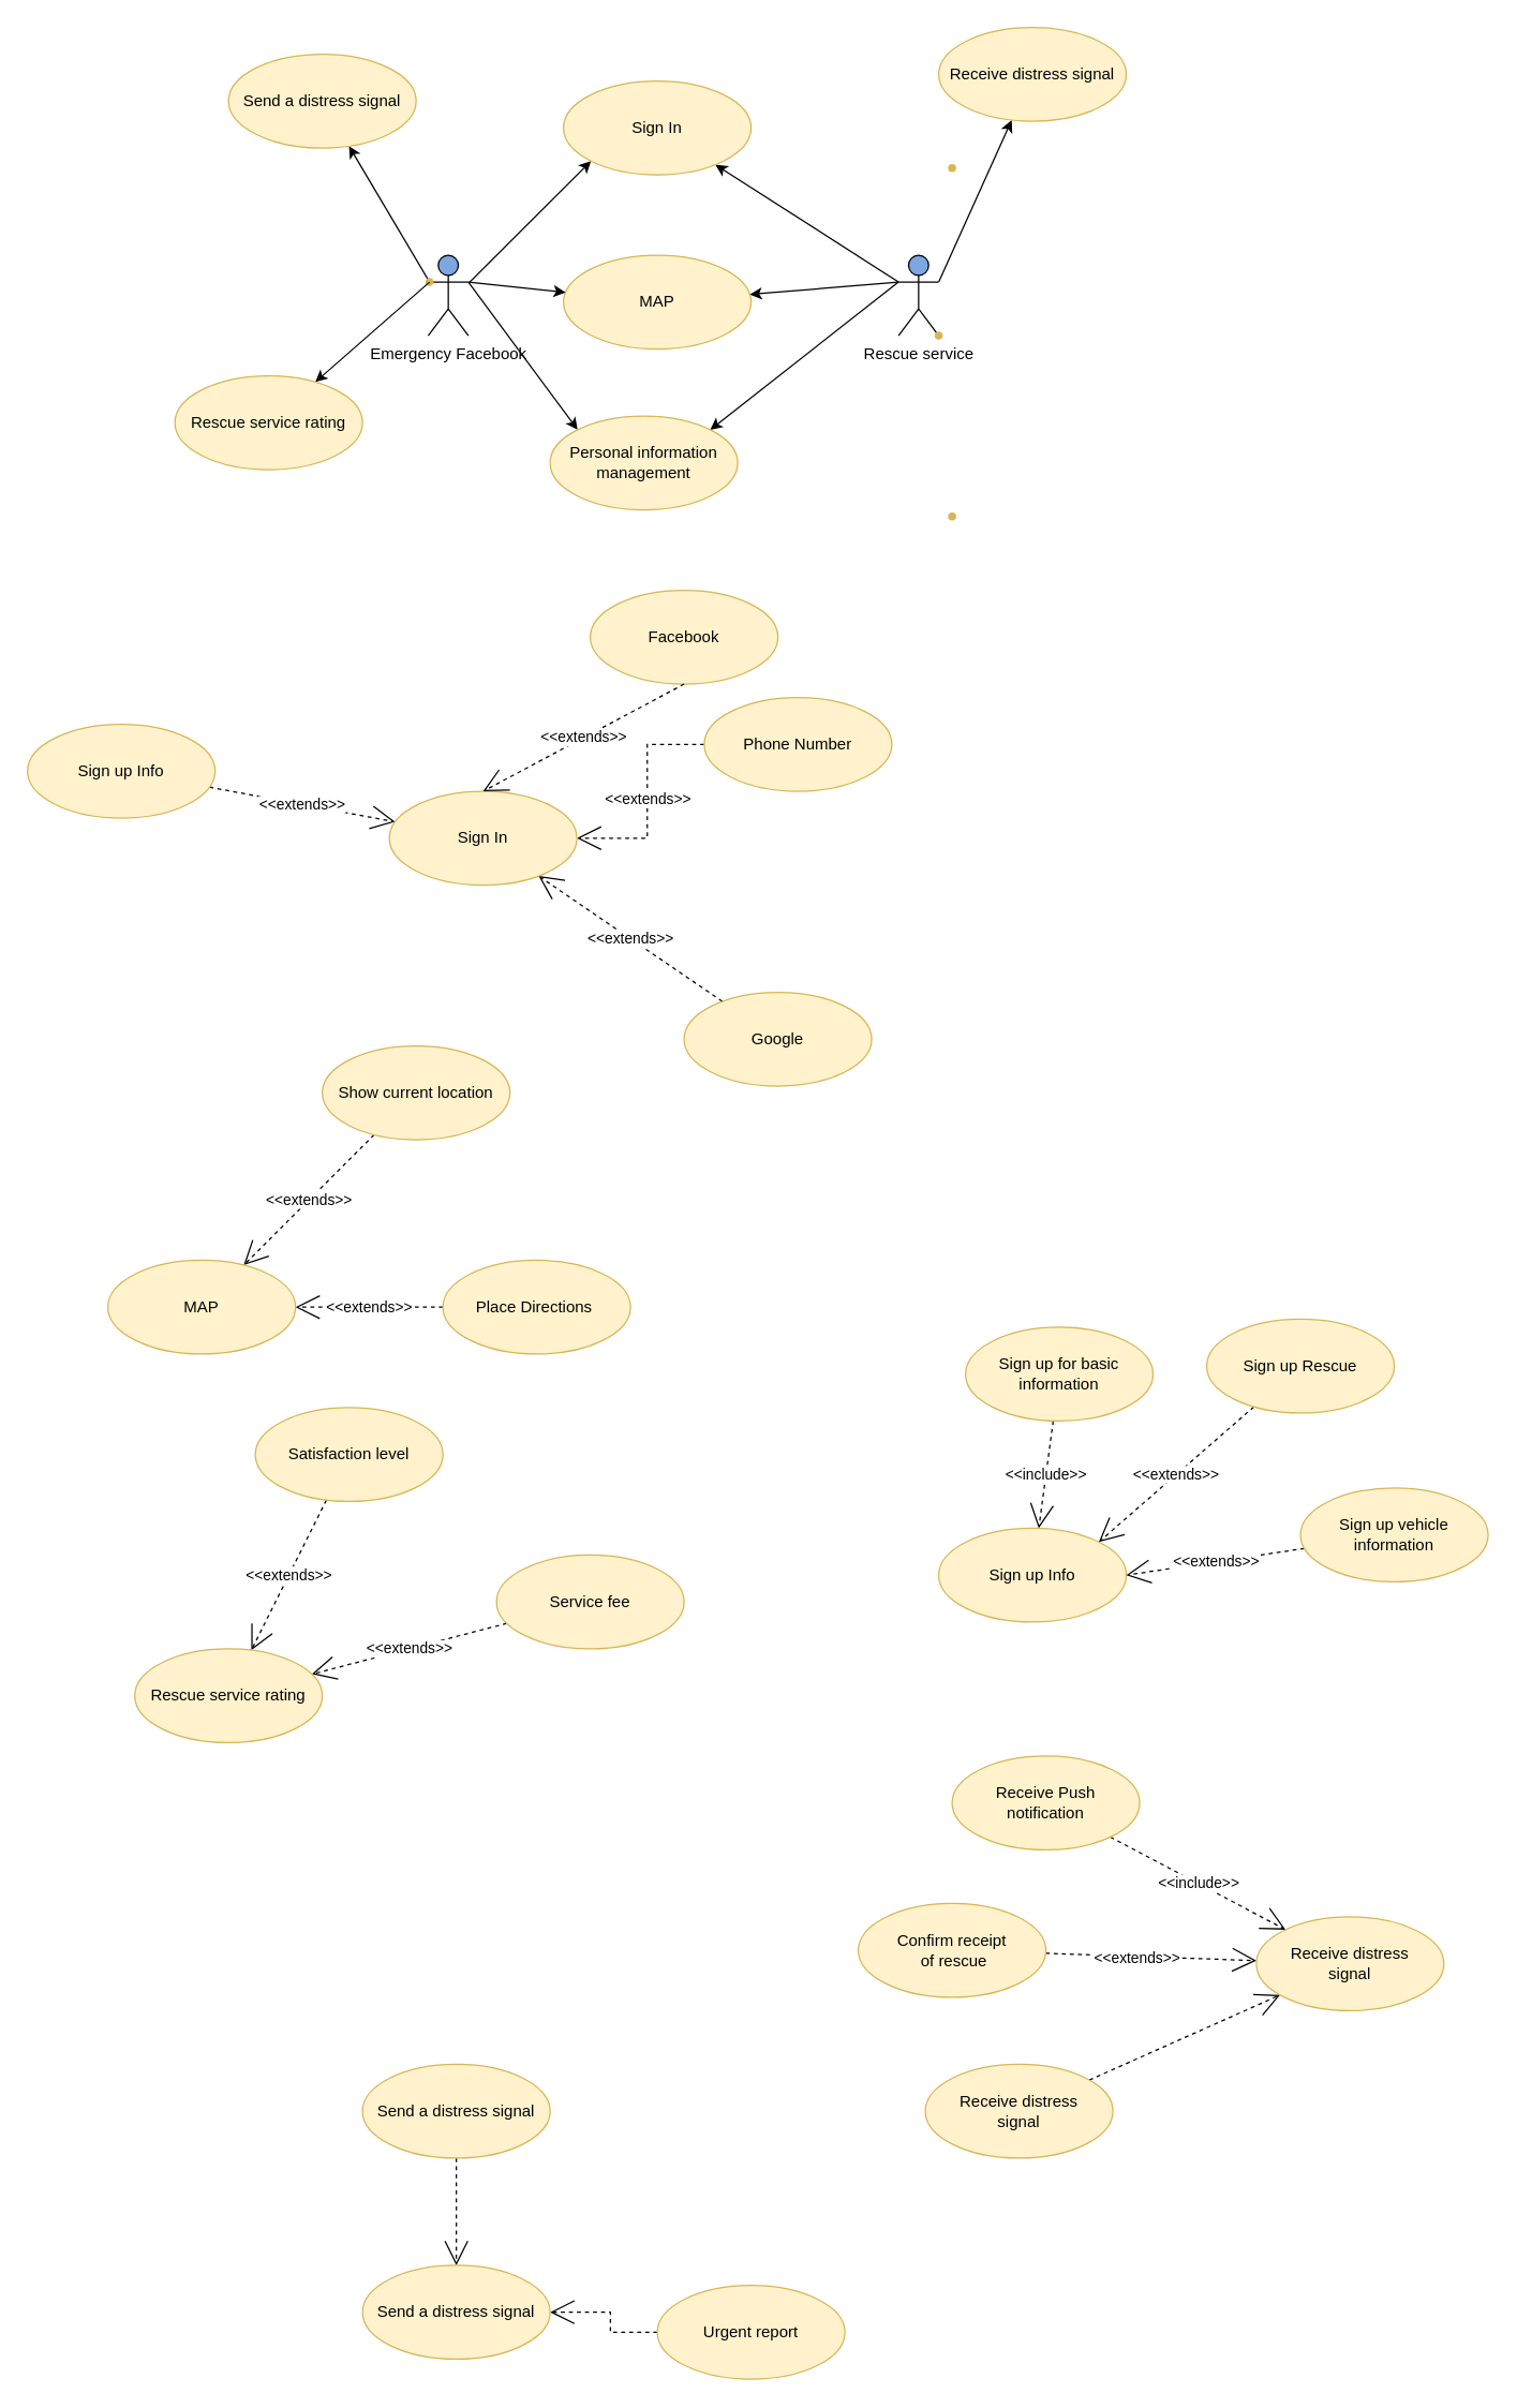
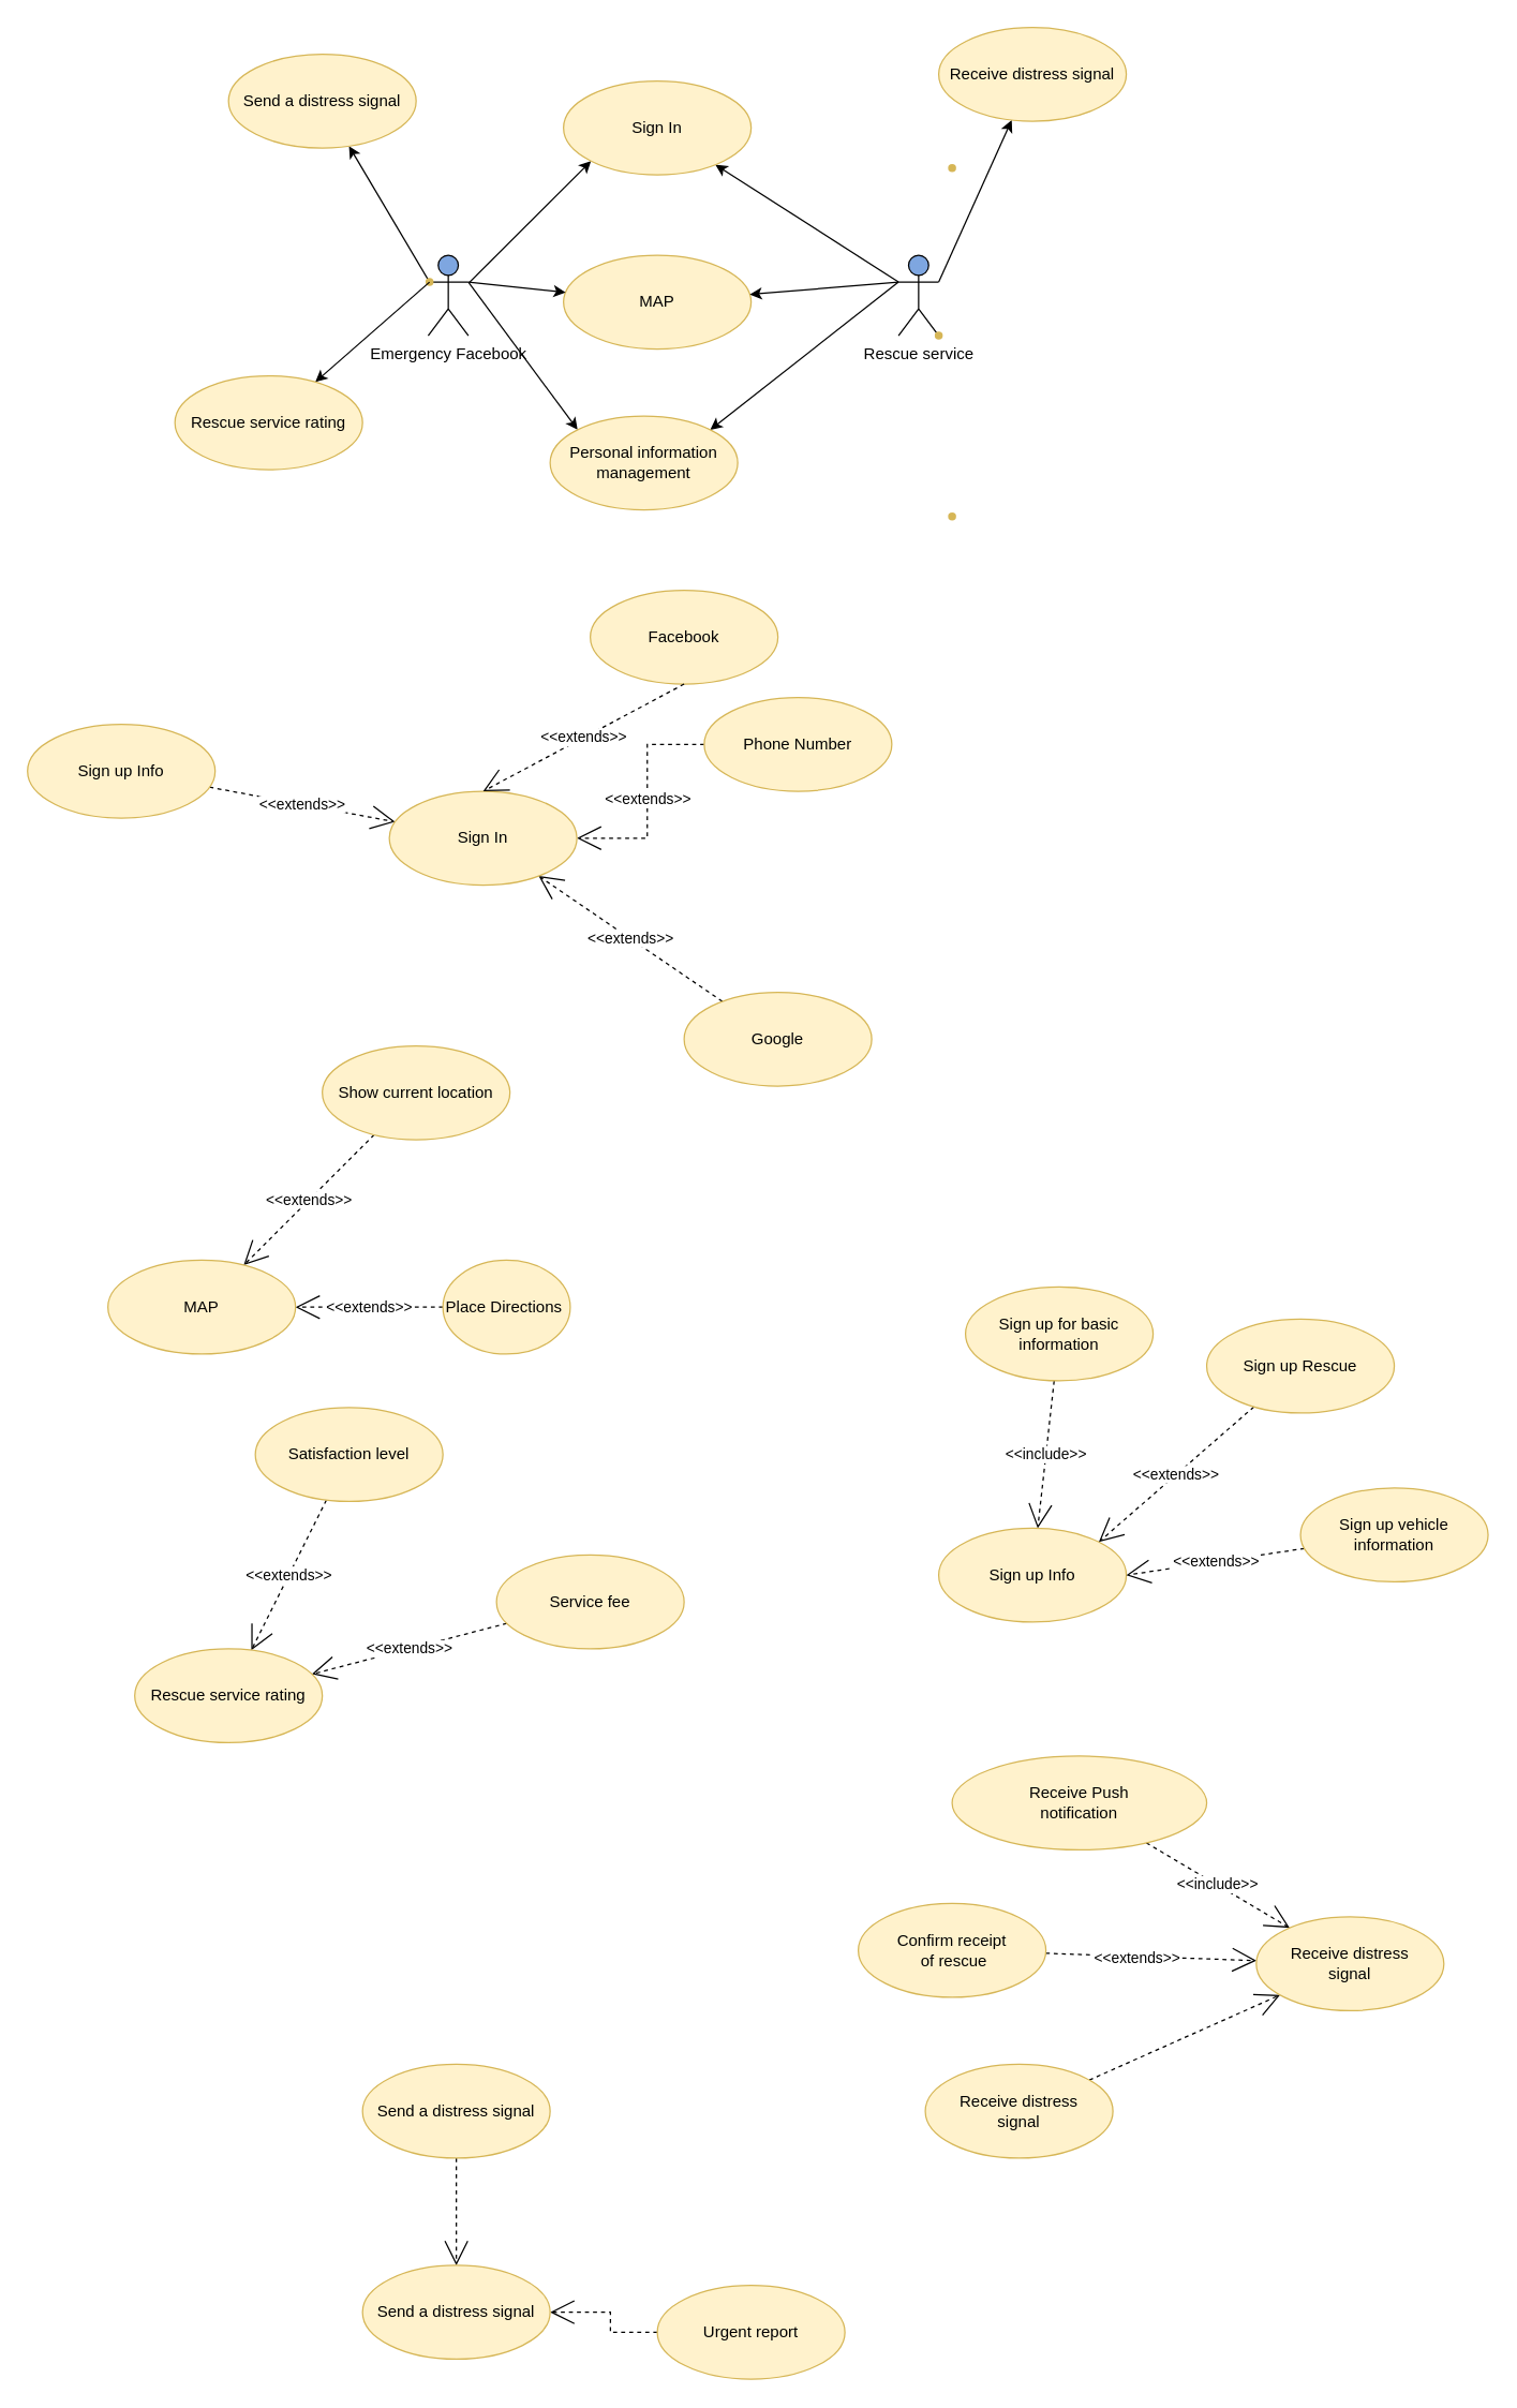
- <mxCell id="32" value="Place Directions&amp;nbsp;" style="ellipse;whiteSpace=wrap;html=1;fillColor=#fff2cc;strokeColor=#d6b656;" vertex="1" parent="1"><mxGeometry x="330" y="940" width="140" height="70" as="geometry" /></mxCell>
+ <mxCell id="32" value="Place Directions&amp;nbsp;" style="ellipse;whiteSpace=wrap;html=1;fillColor=#fff2cc;strokeColor=#d6b656;" vertex="1" parent="1"><mxGeometry x="330" y="940" width="95" height="70" as="geometry" /></mxCell>
- <mxCell id="44" value="Sign up for basic information" style="ellipse;whiteSpace=wrap;html=1;fillColor=#fff2cc;strokeColor=#d6b656;" vertex="1" parent="1"><mxGeometry x="720" y="990" width="140" height="70" as="geometry" /></mxCell>
+ <mxCell id="44" value="Sign up for basic information" style="ellipse;whiteSpace=wrap;html=1;fillColor=#fff2cc;strokeColor=#d6b656;" vertex="1" parent="1"><mxGeometry x="720" y="960" width="140" height="70" as="geometry" /></mxCell>
- <mxCell id="59" value="Receive Push&lt;br&gt;notification" style="ellipse;whiteSpace=wrap;html=1;fillColor=#fff2cc;strokeColor=#d6b656;" vertex="1" parent="1"><mxGeometry x="710" y="1310" width="140" height="70" as="geometry" /></mxCell>
+ <mxCell id="59" value="Receive Push&lt;br&gt;notification" style="ellipse;whiteSpace=wrap;html=1;fillColor=#fff2cc;strokeColor=#d6b656;" vertex="1" parent="1"><mxGeometry x="710" y="1310" width="190" height="70" as="geometry" /></mxCell>
